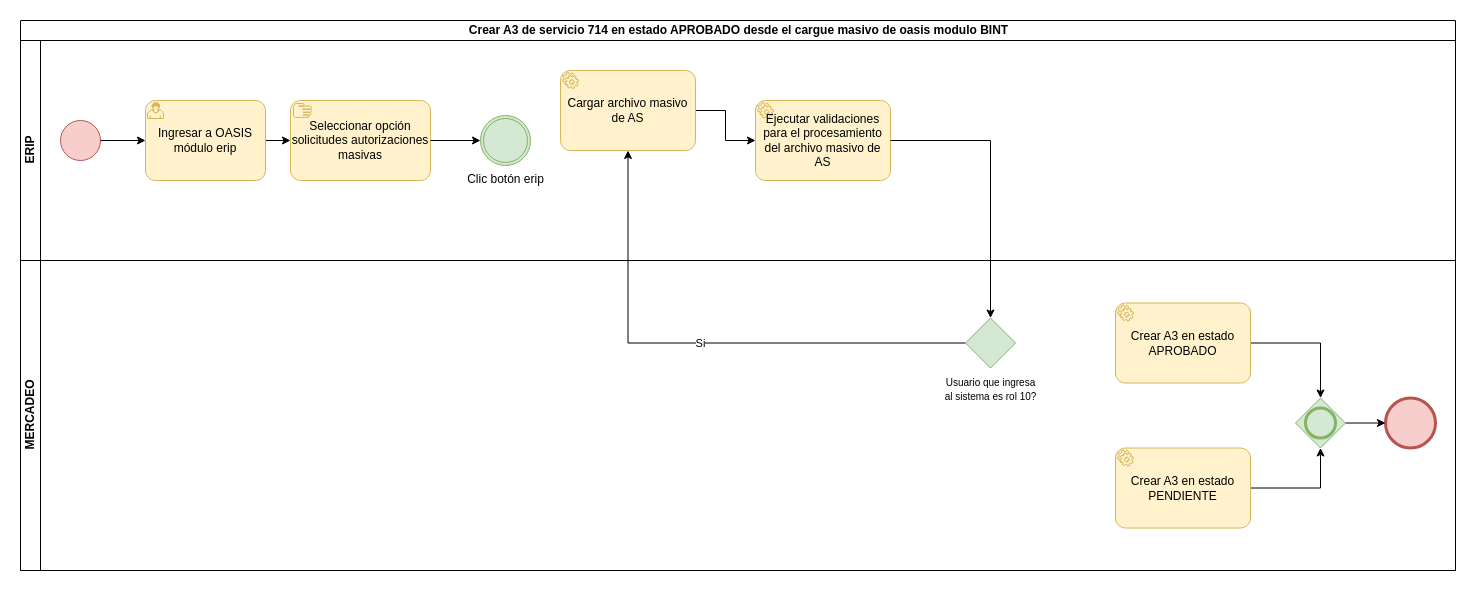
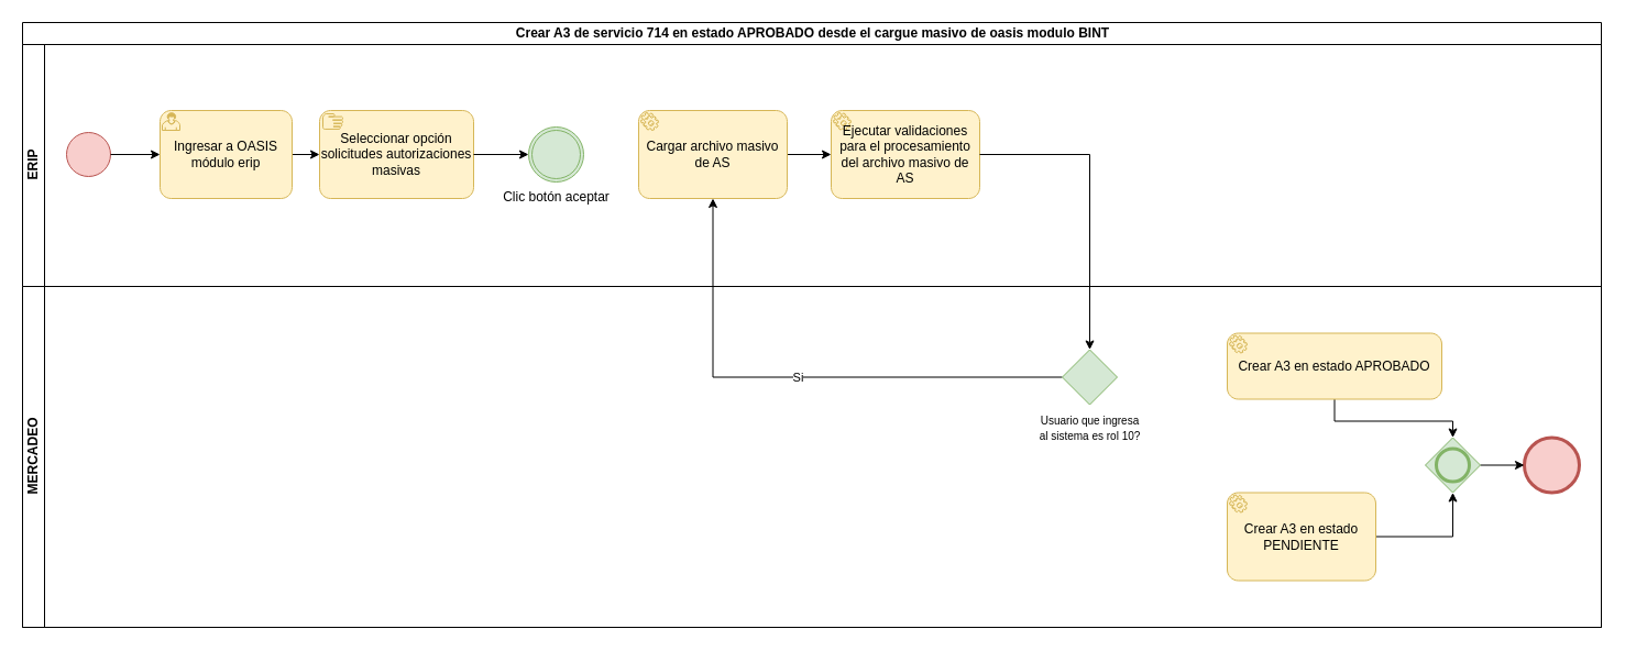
- <mxCell id="11" value="Cargar archivo masivo de AS" style="points=[[0.25,0,0],[0.5,0,0],[0.75,0,0],[1,0.25,0],[1,0.5,0],[1,0.75,0],[0.75,1,0],[0.5,1,0],[0.25,1,0],[0,0.75,0],[0,0.5,0],[0,0.25,0]];shape=mxgraph.bpmn.task;whiteSpace=wrap;rectStyle=rounded;size=10;html=1;container=1;expand=0;collapsible=0;taskMarker=service;fillColor=#fff2cc;strokeColor=#d6b656;" vertex="1" parent="3"><mxGeometry x="540" y="30" width="135" height="80" as="geometry" /></mxCell>
+ <mxCell id="11" value="Cargar archivo masivo de AS" style="points=[[0.25,0,0],[0.5,0,0],[0.75,0,0],[1,0.25,0],[1,0.5,0],[1,0.75,0],[0.75,1,0],[0.5,1,0],[0.25,1,0],[0,0.75,0],[0,0.5,0],[0,0.25,0]];shape=mxgraph.bpmn.task;whiteSpace=wrap;rectStyle=rounded;size=10;html=1;container=1;expand=0;collapsible=0;taskMarker=service;fillColor=#fff2cc;strokeColor=#d6b656;" vertex="1" parent="3"><mxGeometry x="560" y="60" width="135" height="80" as="geometry" /></mxCell>
- <mxCell id="12" value="Clic botón erip" style="points=[[0.145,0.145,0],[0.5,0,0],[0.855,0.145,0],[1,0.5,0],[0.855,0.855,0],[0.5,1,0],[0.145,0.855,0],[0,0.5,0]];shape=mxgraph.bpmn.event;html=1;verticalLabelPosition=bottom;labelBackgroundColor=#ffffff;verticalAlign=top;align=center;perimeter=ellipsePerimeter;outlineConnect=0;aspect=fixed;outline=throwing;symbol=general;fillColor=#d5e8d4;strokeColor=#82b366;" vertex="1" parent="3"><mxGeometry x="460" y="75" width="50" height="50" as="geometry" /></mxCell>
+ <mxCell id="12" value="Clic botón aceptar" style="points=[[0.145,0.145,0],[0.5,0,0],[0.855,0.145,0],[1,0.5,0],[0.855,0.855,0],[0.5,1,0],[0.145,0.855,0],[0,0.5,0]];shape=mxgraph.bpmn.event;html=1;verticalLabelPosition=bottom;labelBackgroundColor=#ffffff;verticalAlign=top;align=center;perimeter=ellipsePerimeter;outlineConnect=0;aspect=fixed;outline=throwing;symbol=general;fillColor=#d5e8d4;strokeColor=#82b366;" vertex="1" parent="3"><mxGeometry x="460" y="75" width="50" height="50" as="geometry" /></mxCell>
- <mxCell id="18" value="Crear A3 en estado APROBADO" style="points=[[0.25,0,0],[0.5,0,0],[0.75,0,0],[1,0.25,0],[1,0.5,0],[1,0.75,0],[0.75,1,0],[0.5,1,0],[0.25,1,0],[0,0.75,0],[0,0.5,0],[0,0.25,0]];shape=mxgraph.bpmn.task;whiteSpace=wrap;rectStyle=rounded;size=10;html=1;container=1;expand=0;collapsible=0;taskMarker=service;fillColor=#fff2cc;strokeColor=#d6b656;" vertex="1" parent="14"><mxGeometry x="1095" y="42.5" width="135" height="80" as="geometry" /></mxCell>
+ <mxCell id="18" value="Crear A3 en estado APROBADO" style="points=[[0.25,0,0],[0.5,0,0],[0.75,0,0],[1,0.25,0],[1,0.5,0],[1,0.75,0],[0.75,1,0],[0.5,1,0],[0.25,1,0],[0,0.75,0],[0,0.5,0],[0,0.25,0]];shape=mxgraph.bpmn.task;whiteSpace=wrap;rectStyle=rounded;size=10;html=1;container=1;expand=0;collapsible=0;taskMarker=service;fillColor=#fff2cc;strokeColor=#d6b656;" vertex="1" parent="14"><mxGeometry x="1095" y="42.5" width="195" height="60" as="geometry" /></mxCell>
